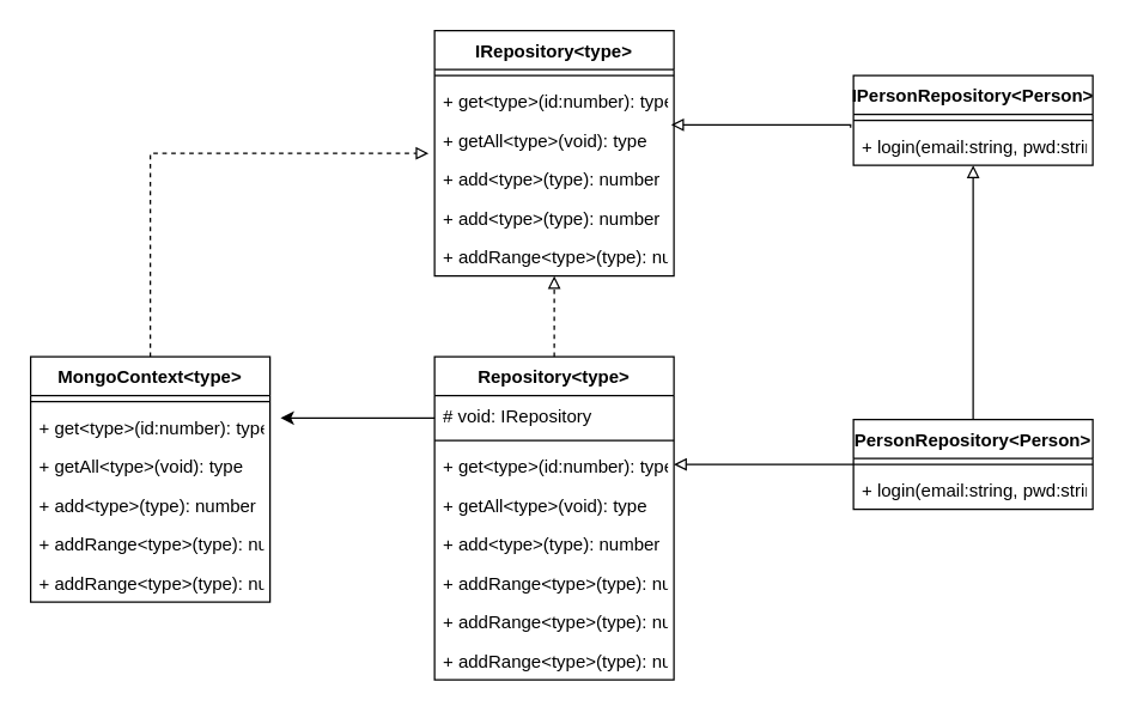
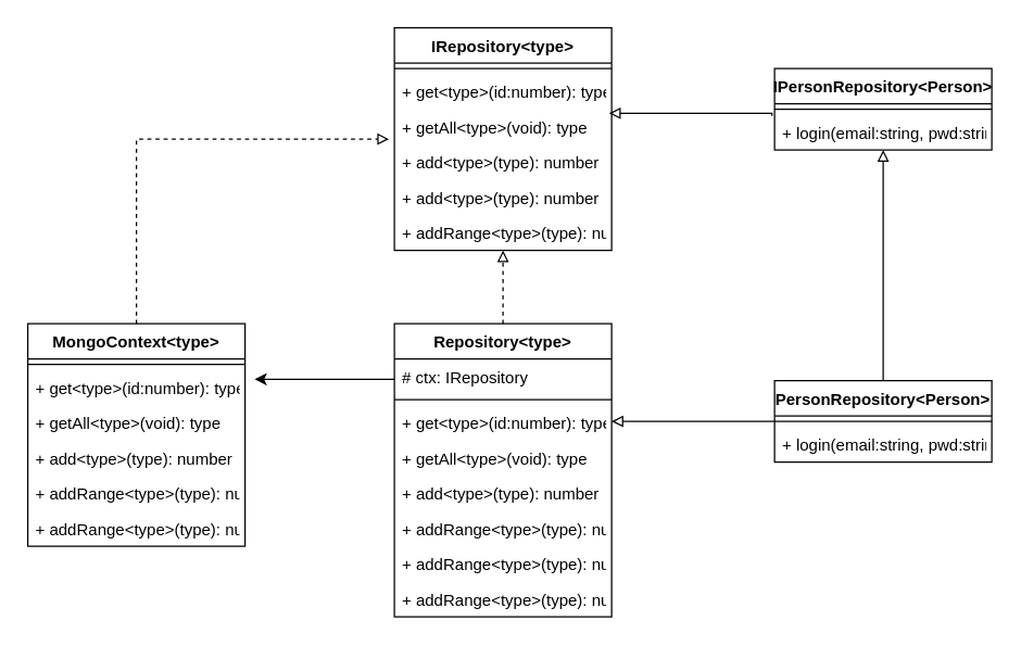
- <mxCell id="11" value="# void: IRepository" style="text;strokeColor=none;fillColor=none;align=left;verticalAlign=top;spacingLeft=4;spacingRight=4;overflow=hidden;rotatable=0;points=[[0,0.5],[1,0.5]];portConstraint=eastwest;" vertex="1" parent="10"><mxGeometry y="26" width="160" height="26" as="geometry" /></mxCell>
+ <mxCell id="11" value="# ctx: IRepository" style="text;strokeColor=none;fillColor=none;align=left;verticalAlign=top;spacingLeft=4;spacingRight=4;overflow=hidden;rotatable=0;points=[[0,0.5],[1,0.5]];portConstraint=eastwest;" vertex="1" parent="10"><mxGeometry y="26" width="160" height="26" as="geometry" /></mxCell>
